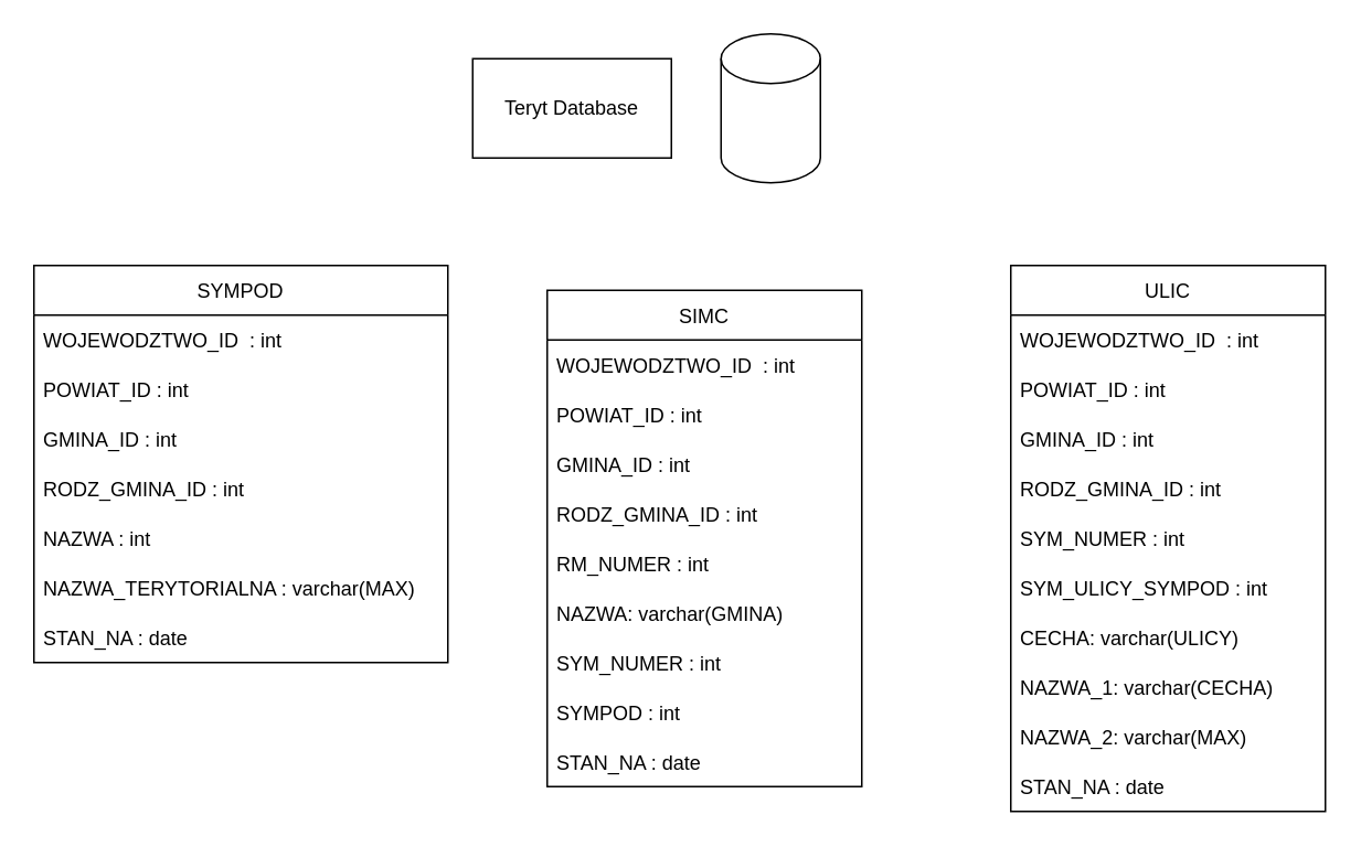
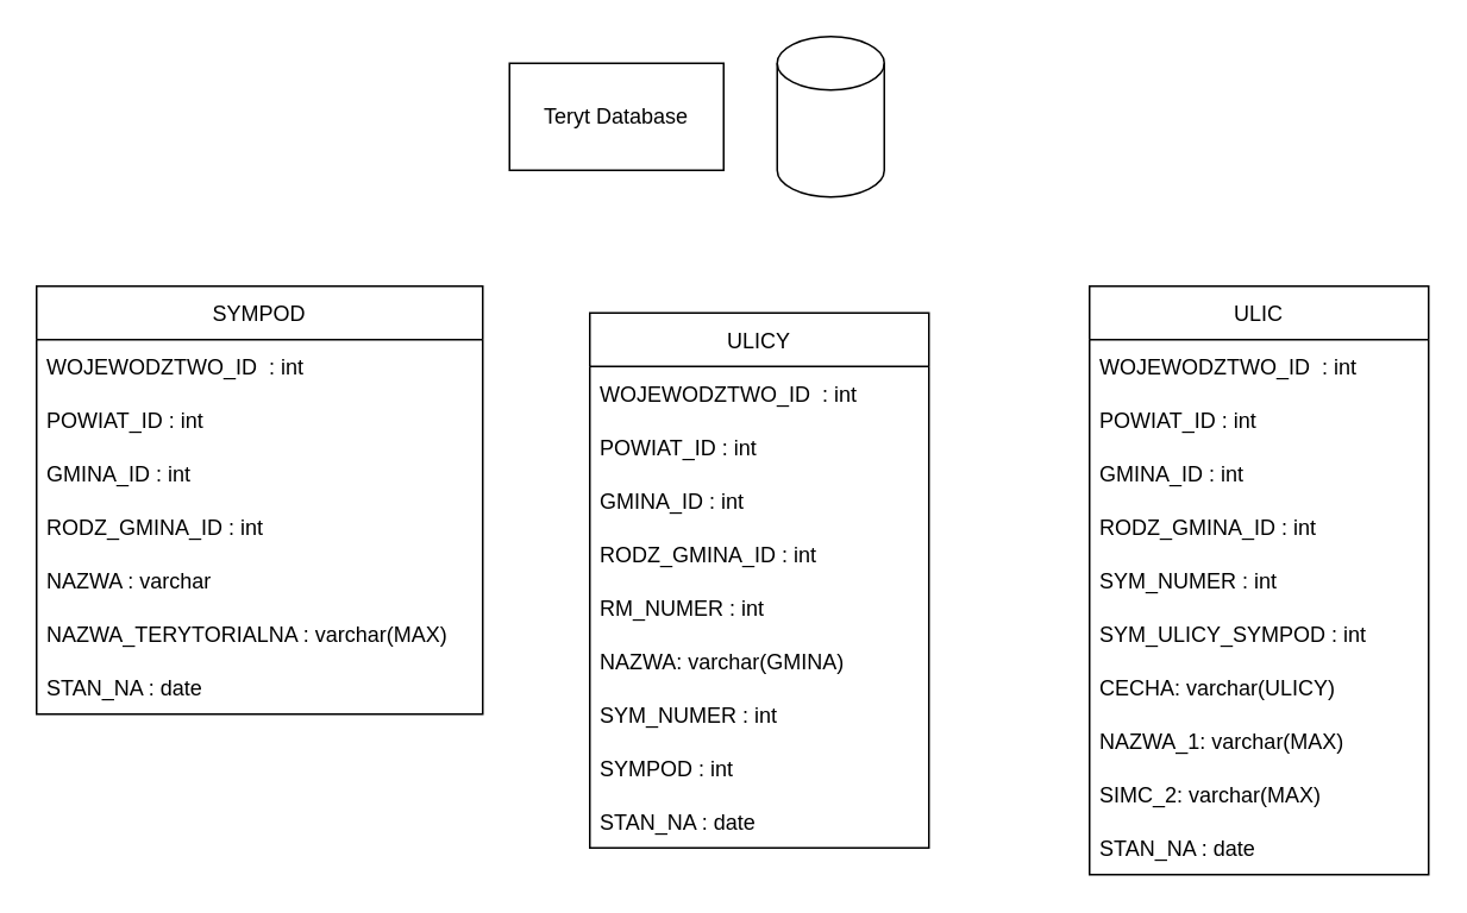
- <mxCell id="12" value="SIMC" style="swimlane;fontStyle=0;childLayout=stackLayout;horizontal=1;startSize=30;horizontalStack=0;resizeParent=1;resizeParentMax=0;resizeLast=0;collapsible=1;marginBottom=0;" parent="1" vertex="1"><mxGeometry x="330" y="175" width="190" height="300" as="geometry"><mxRectangle x="440" y="180" width="60" height="30" as="alternateBounds" /></mxGeometry></mxCell>
+ <mxCell id="12" value="ULICY" style="swimlane;fontStyle=0;childLayout=stackLayout;horizontal=1;startSize=30;horizontalStack=0;resizeParent=1;resizeParentMax=0;resizeLast=0;collapsible=1;marginBottom=0;" parent="1" vertex="1"><mxGeometry x="330" y="175" width="190" height="300" as="geometry"><mxRectangle x="440" y="180" width="60" height="30" as="alternateBounds" /></mxGeometry></mxCell>
- <mxCell id="9" value="NAZWA : int" style="text;strokeColor=none;fillColor=none;align=left;verticalAlign=middle;spacingLeft=4;spacingRight=4;overflow=hidden;points=[[0,0.5],[1,0.5]];portConstraint=eastwest;rotatable=0;" parent="4" vertex="1"><mxGeometry y="150" width="250" height="30" as="geometry" /></mxCell>
+ <mxCell id="9" value="NAZWA : varchar" style="text;strokeColor=none;fillColor=none;align=left;verticalAlign=middle;spacingLeft=4;spacingRight=4;overflow=hidden;points=[[0,0.5],[1,0.5]];portConstraint=eastwest;rotatable=0;" parent="4" vertex="1"><mxGeometry y="150" width="250" height="30" as="geometry" /></mxCell>
- <mxCell id="30" value="NAZWA_1: varchar(CECHA)" style="text;strokeColor=none;fillColor=none;align=left;verticalAlign=middle;spacingLeft=4;spacingRight=4;overflow=hidden;points=[[0,0.5],[1,0.5]];portConstraint=eastwest;rotatable=0;" vertex="1" parent="22"><mxGeometry y="240" width="190" height="30" as="geometry" /></mxCell>
+ <mxCell id="30" value="NAZWA_1: varchar(MAX)" style="text;strokeColor=none;fillColor=none;align=left;verticalAlign=middle;spacingLeft=4;spacingRight=4;overflow=hidden;points=[[0,0.5],[1,0.5]];portConstraint=eastwest;rotatable=0;" vertex="1" parent="22"><mxGeometry y="240" width="190" height="30" as="geometry" /></mxCell>
- <mxCell id="31" value="NAZWA_2: varchar(MAX)" style="text;strokeColor=none;fillColor=none;align=left;verticalAlign=middle;spacingLeft=4;spacingRight=4;overflow=hidden;points=[[0,0.5],[1,0.5]];portConstraint=eastwest;rotatable=0;" vertex="1" parent="22"><mxGeometry y="270" width="190" height="30" as="geometry" /></mxCell>
+ <mxCell id="31" value="SIMC_2: varchar(MAX)" style="text;strokeColor=none;fillColor=none;align=left;verticalAlign=middle;spacingLeft=4;spacingRight=4;overflow=hidden;points=[[0,0.5],[1,0.5]];portConstraint=eastwest;rotatable=0;" vertex="1" parent="22"><mxGeometry y="270" width="190" height="30" as="geometry" /></mxCell>
